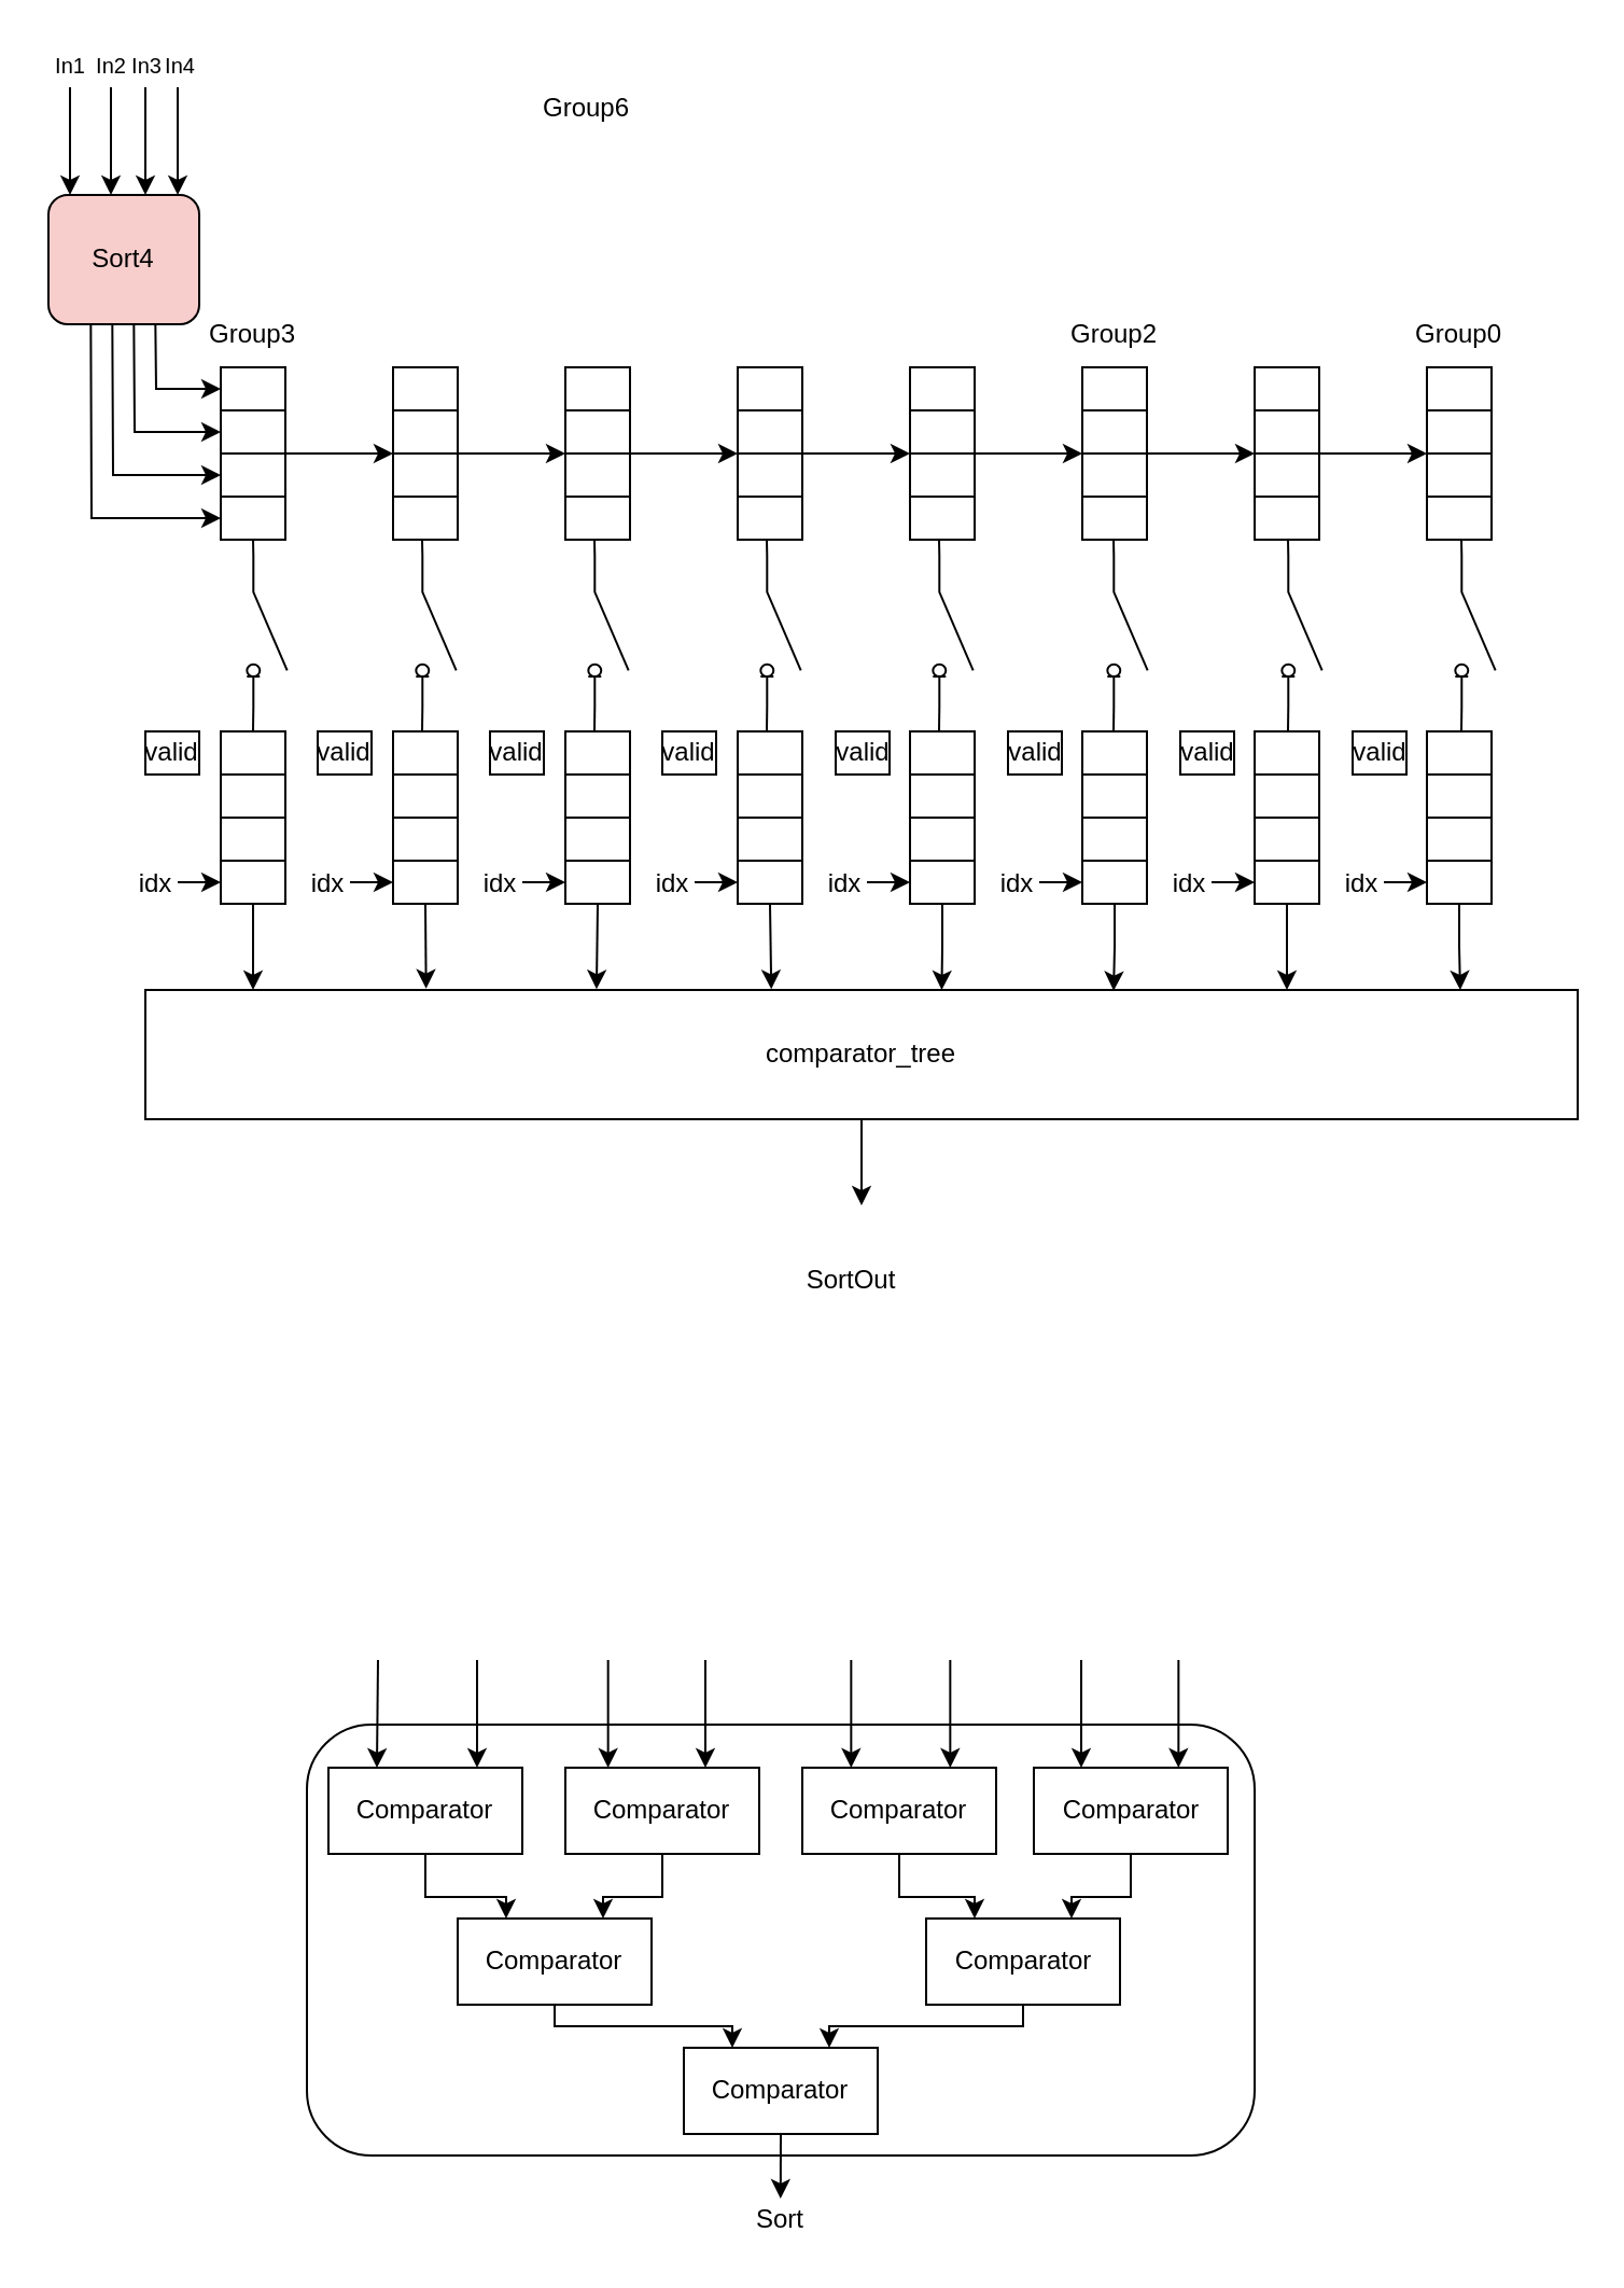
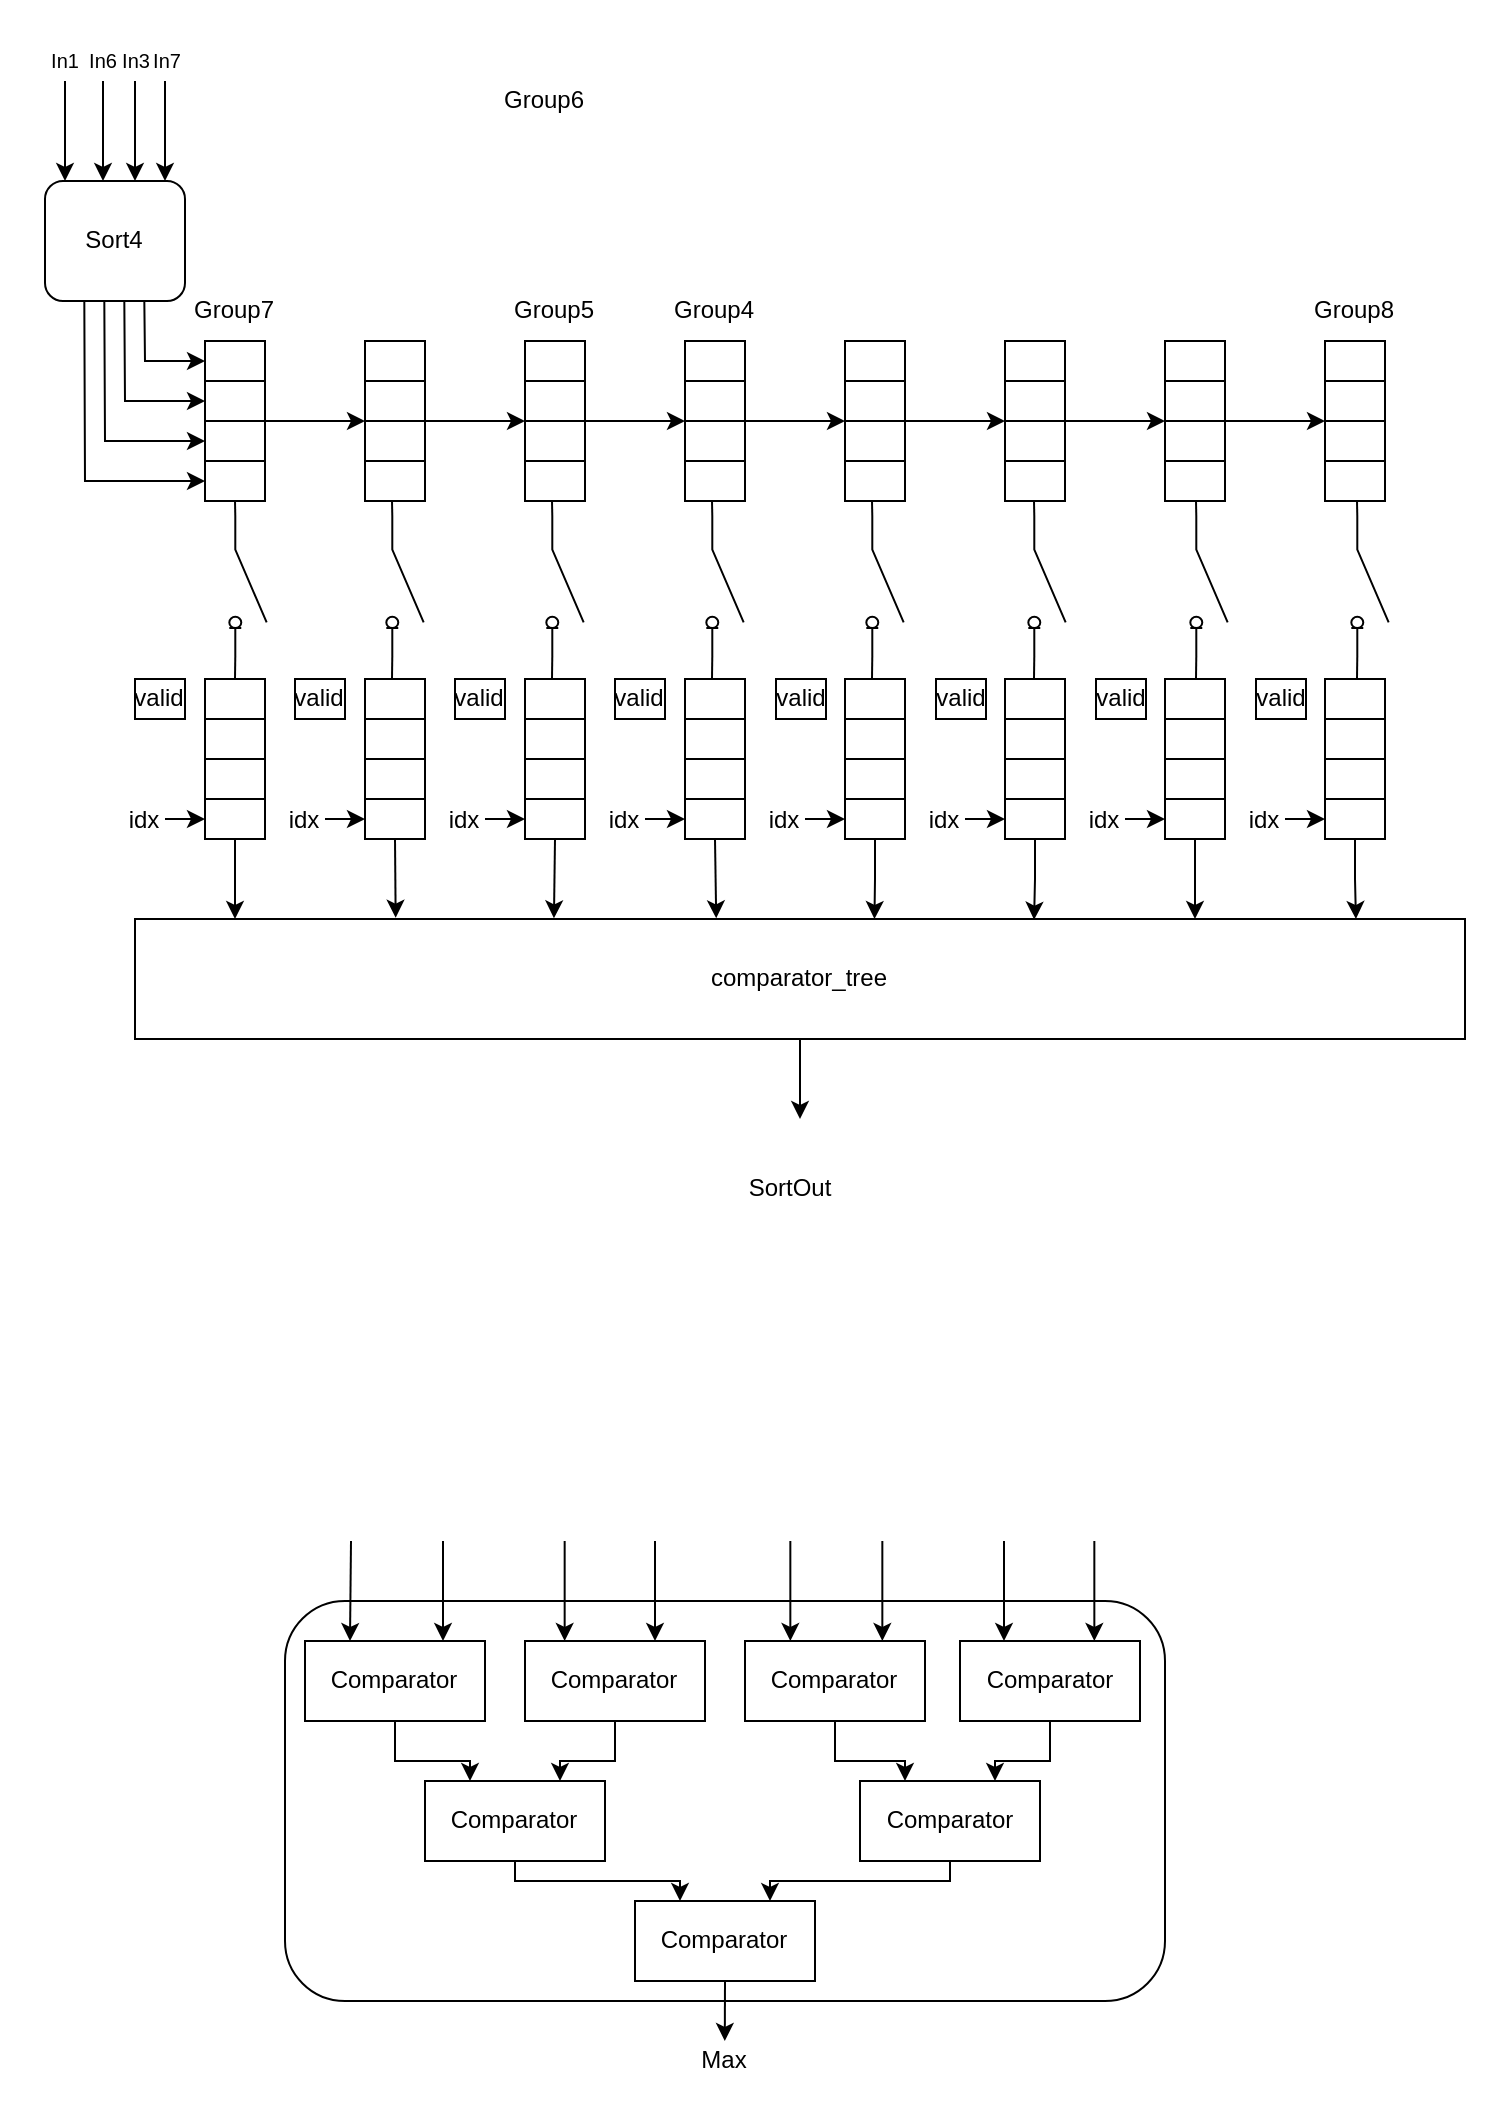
- <mxCell id="121" value="&lt;font style=&quot;font-size: 10px;&quot;&gt;In2&lt;/font&gt;" style="text;html=1;align=center;verticalAlign=middle;whiteSpace=wrap;rounded=0;" vertex="1" parent="1"><mxGeometry x="39" y="20" width="25" height="20" as="geometry" /></mxCell>
+ <mxCell id="121" value="&lt;font style=&quot;font-size: 10px;&quot;&gt;In6&lt;/font&gt;" style="text;html=1;align=center;verticalAlign=middle;whiteSpace=wrap;rounded=0;" vertex="1" parent="1"><mxGeometry x="39" y="20" width="25" height="20" as="geometry" /></mxCell>
- <mxCell id="123" value="&lt;font style=&quot;font-size: 10px;&quot;&gt;In4&lt;/font&gt;" style="text;html=1;align=center;verticalAlign=middle;whiteSpace=wrap;rounded=0;" vertex="1" parent="1"><mxGeometry x="71" y="20" width="25" height="20" as="geometry" /></mxCell>
+ <mxCell id="123" value="&lt;font style=&quot;font-size: 10px;&quot;&gt;In7&lt;/font&gt;" style="text;html=1;align=center;verticalAlign=middle;whiteSpace=wrap;rounded=0;" vertex="1" parent="1"><mxGeometry x="71" y="20" width="25" height="20" as="geometry" /></mxCell>
- <mxCell id="2" value="Sort4" style="rounded=1;whiteSpace=wrap;html=1;fillColor=#f8cecc;" vertex="1" parent="1"><mxGeometry x="22" y="90" width="70" height="60" as="geometry" /></mxCell>
+ <mxCell id="2" value="Sort4" style="rounded=1;whiteSpace=wrap;html=1;" vertex="1" parent="1"><mxGeometry x="22" y="90" width="70" height="60" as="geometry" /></mxCell>
- <mxCell id="15" value="Group3" style="text;html=1;align=center;verticalAlign=middle;whiteSpace=wrap;rounded=0;" vertex="1" parent="11"><mxGeometry x="-15" y="-30" width="60" height="30" as="geometry" /></mxCell>
+ <mxCell id="15" value="Group7" style="text;html=1;align=center;verticalAlign=middle;whiteSpace=wrap;rounded=0;" vertex="1" parent="11"><mxGeometry x="-15" y="-30" width="60" height="30" as="geometry" /></mxCell>
+ <mxCell id="126" value="Group5" style="text;html=1;align=center;verticalAlign=middle;whiteSpace=wrap;rounded=0;" vertex="1" parent="1"><mxGeometry x="247" y="140" width="60" height="30" as="geometry" /></mxCell>
+ <mxCell id="127" value="Group4" style="text;html=1;align=center;verticalAlign=middle;whiteSpace=wrap;rounded=0;" vertex="1" parent="1"><mxGeometry x="327" y="140" width="60" height="30" as="geometry" /></mxCell>
- <mxCell id="40" value="Group2" style="text;html=1;align=center;verticalAlign=middle;whiteSpace=wrap;rounded=0;" vertex="1" parent="36"><mxGeometry x="-15" y="-30" width="60" height="30" as="geometry" /></mxCell>
- <mxCell id="51" value="Group0" style="text;html=1;align=center;verticalAlign=middle;whiteSpace=wrap;rounded=0;" vertex="1" parent="47"><mxGeometry x="-15" y="-30" width="60" height="30" as="geometry" /></mxCell>
+ <mxCell id="51" value="Group8" style="text;html=1;align=center;verticalAlign=middle;whiteSpace=wrap;rounded=0;" vertex="1" parent="47"><mxGeometry x="-15" y="-30" width="60" height="30" as="geometry" /></mxCell>
- <mxCell id="176" value="Sort" style="text;html=1;align=center;verticalAlign=middle;whiteSpace=wrap;rounded=0;" vertex="1" parent="1"><mxGeometry x="332" y="1020" width="60" height="20" as="geometry" /></mxCell>
+ <mxCell id="176" value="Max" style="text;html=1;align=center;verticalAlign=middle;whiteSpace=wrap;rounded=0;" vertex="1" parent="1"><mxGeometry x="332" y="1020" width="60" height="20" as="geometry" /></mxCell>
